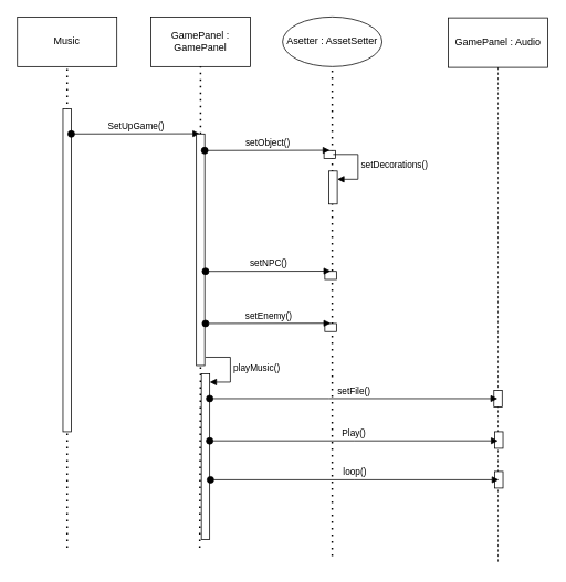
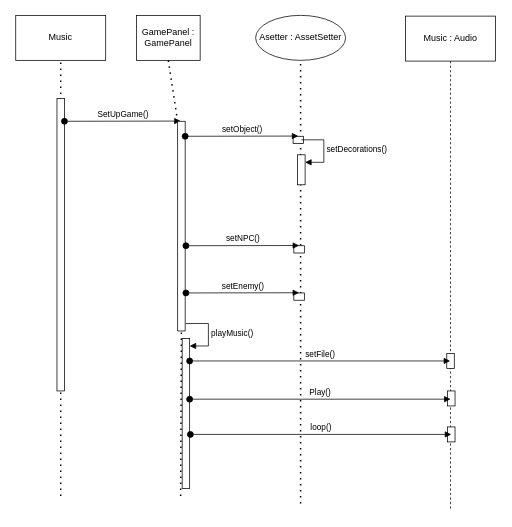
- <mxCell id="2" value="GamePanel : GamePanel" style="rounded=0;whiteSpace=wrap;html=1;" vertex="1" parent="1"><mxGeometry x="181" y="20" width="120" height="60" as="geometry" /></mxCell>
+ <mxCell id="2" value="GamePanel : GamePanel" style="rounded=0;whiteSpace=wrap;html=1;" vertex="1" parent="1"><mxGeometry x="181" y="20" width="85" height="60" as="geometry" /></mxCell>
- <mxCell id="20" value="GamePanel : Audio" style="shape=umlLifeline;perimeter=lifelinePerimeter;whiteSpace=wrap;html=1;container=1;dropTarget=0;collapsible=0;recursiveResize=0;outlineConnect=0;portConstraint=eastwest;newEdgeStyle={&quot;edgeStyle&quot;:&quot;elbowEdgeStyle&quot;,&quot;elbow&quot;:&quot;vertical&quot;,&quot;curved&quot;:0,&quot;rounded&quot;:0};size=60;" vertex="1" parent="1"><mxGeometry x="540" y="21" width="120" height="660" as="geometry" /></mxCell>
+ <mxCell id="20" value="Music : Audio" style="shape=umlLifeline;perimeter=lifelinePerimeter;whiteSpace=wrap;html=1;container=1;dropTarget=0;collapsible=0;recursiveResize=0;outlineConnect=0;portConstraint=eastwest;newEdgeStyle={&quot;edgeStyle&quot;:&quot;elbowEdgeStyle&quot;,&quot;elbow&quot;:&quot;vertical&quot;,&quot;curved&quot;:0,&quot;rounded&quot;:0};size=60;" vertex="1" parent="1"><mxGeometry x="540" y="21" width="120" height="660" as="geometry" /></mxCell>
